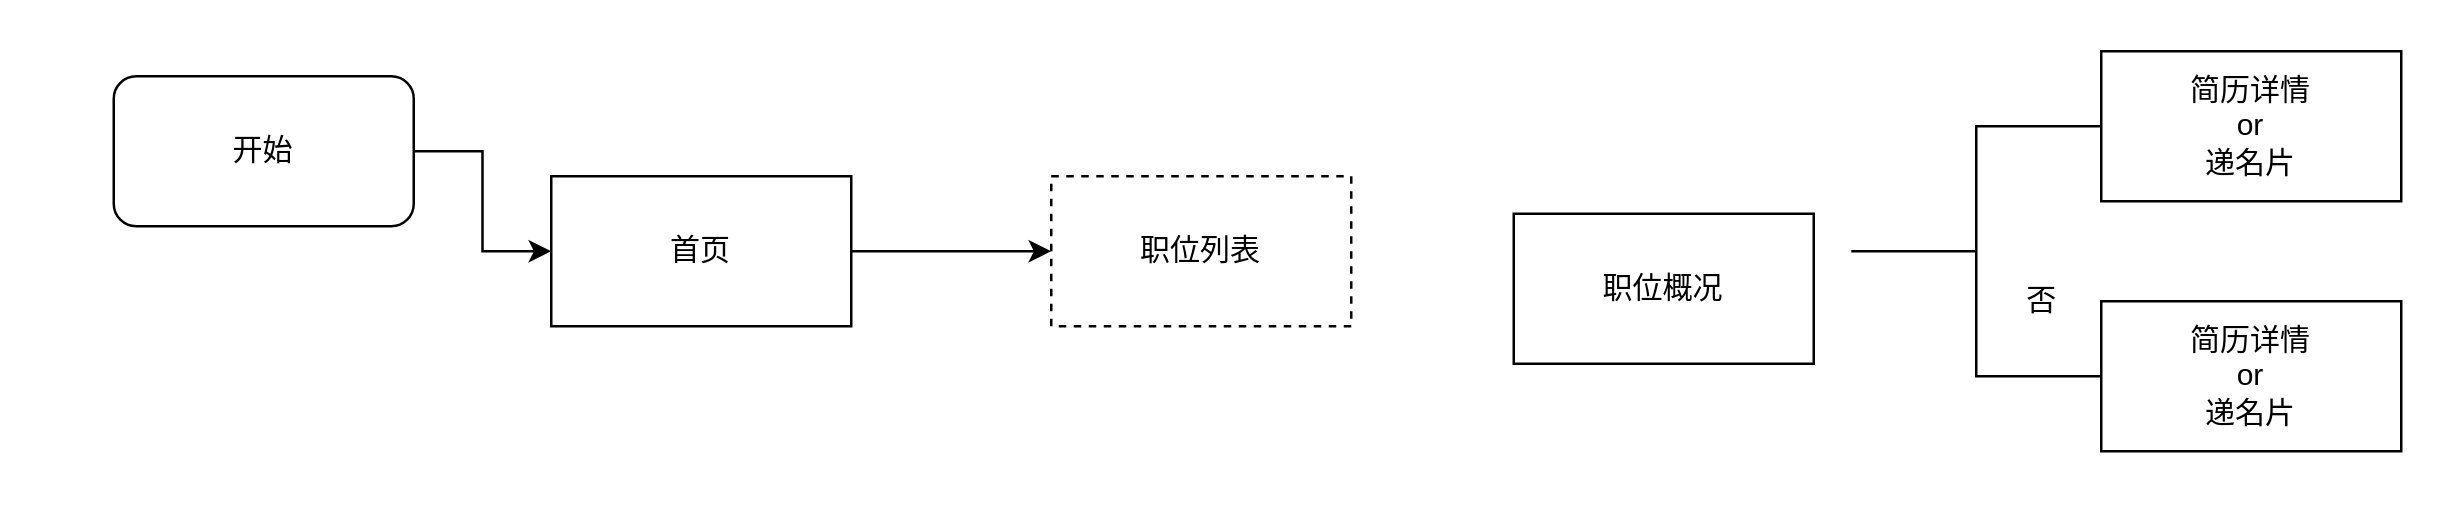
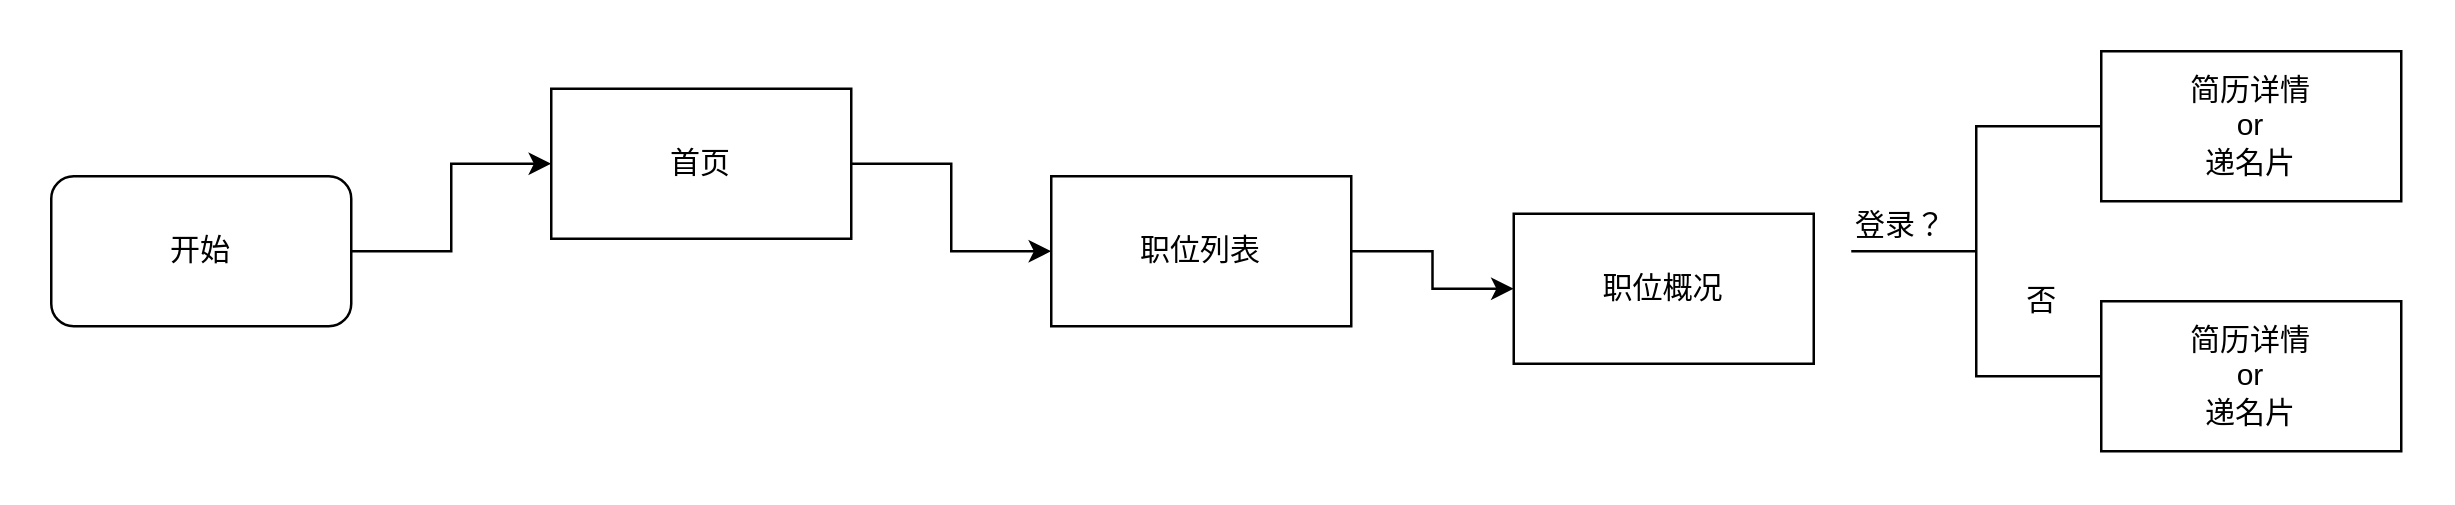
- <mxCell id="3" value="开始" style="rounded=1;whiteSpace=wrap;html=1;" vertex="1" parent="1"><mxGeometry x="45" y="30" width="120" height="60" as="geometry" /></mxCell>
+ <mxCell id="3" value="开始" style="rounded=1;whiteSpace=wrap;html=1;" vertex="1" parent="1"><mxGeometry x="20" y="70" width="120" height="60" as="geometry" /></mxCell>
+ <mxCell id="11" value="登录？" style="text;html=1;resizable=0;points=[];autosize=1;align=left;verticalAlign=top;spacingTop=-4;" vertex="1" parent="1"><mxGeometry x="740" y="80" width="50" height="20" as="geometry" /></mxCell>
- <mxCell id="5" value="首页" style="rounded=1;whiteSpace=wrap;html=1;arcSize=0;" vertex="1" parent="1"><mxGeometry x="220" y="70" width="120" height="60" as="geometry" /></mxCell>
+ <mxCell id="5" value="首页" style="rounded=1;whiteSpace=wrap;html=1;arcSize=0;" vertex="1" parent="1"><mxGeometry x="220" y="35" width="120" height="60" as="geometry" /></mxCell>
- <mxCell id="7" value="职位列表" style="rounded=1;whiteSpace=wrap;html=1;arcSize=0;dashed=1;" vertex="1" parent="1"><mxGeometry x="420" y="70" width="120" height="60" as="geometry" /></mxCell>
+ <mxCell id="7" value="职位列表" style="rounded=1;whiteSpace=wrap;html=1;arcSize=0;" vertex="1" parent="1"><mxGeometry x="420" y="70" width="120" height="60" as="geometry" /></mxCell>
+ <mxCell id="6" value="" style="edgeStyle=orthogonalEdgeStyle;rounded=0;orthogonalLoop=1;jettySize=auto;html=1;" edge="1" parent="1" source="7" target="8"><mxGeometry relative="1" as="geometry" /></mxCell>
